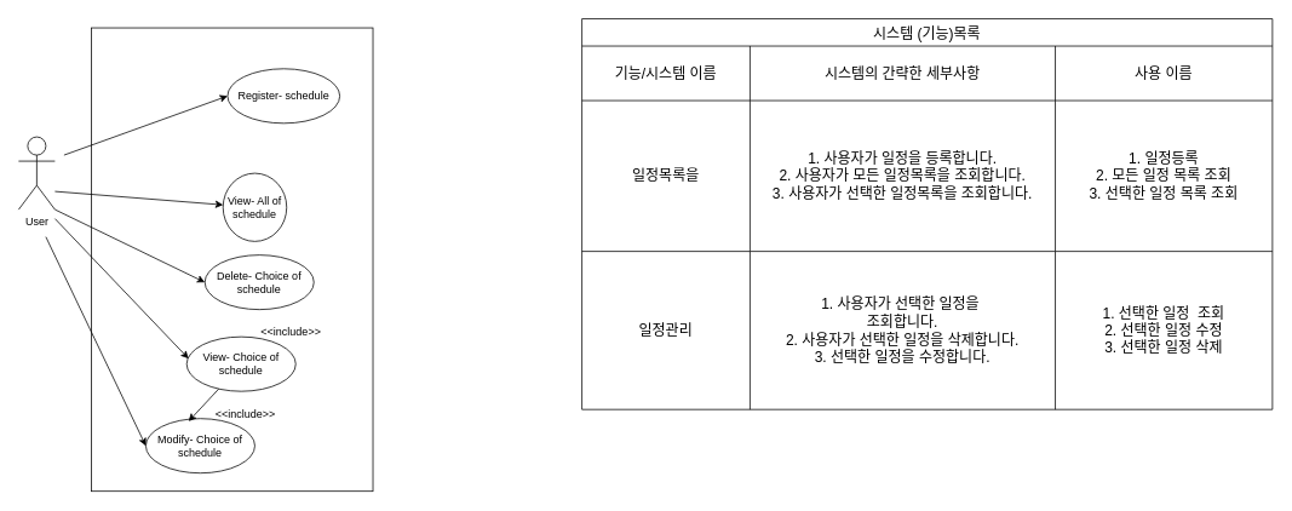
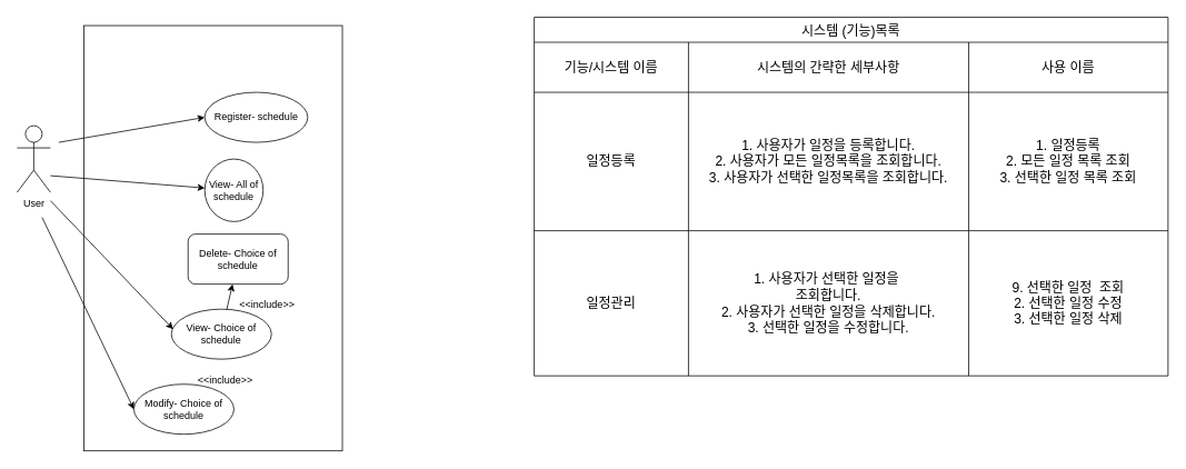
- <mxCell id="25" value="Register- schedule" style="ellipse;whiteSpace=wrap;html=1;" vertex="1" parent="1"><mxGeometry x="250" y="75" width="123.5" height="60" as="geometry" /></mxCell>
+ <mxCell id="25" value="Register- schedule" style="ellipse;whiteSpace=wrap;html=1;" vertex="1" parent="1"><mxGeometry x="245" y="110" width="123.5" height="60" as="geometry" /></mxCell>
- <mxCell id="12" value="일정목록을" style="shape=partialRectangle;html=1;whiteSpace=wrap;connectable=0;strokeColor=inherit;overflow=hidden;fillColor=none;top=0;left=0;bottom=0;right=0;pointerEvents=1;fontSize=16;" vertex="1" parent="11"><mxGeometry width="185" height="166" as="geometry"><mxRectangle width="185" height="166" as="alternateBounds" /></mxGeometry></mxCell>
+ <mxCell id="12" value="일정등록" style="shape=partialRectangle;html=1;whiteSpace=wrap;connectable=0;strokeColor=inherit;overflow=hidden;fillColor=none;top=0;left=0;bottom=0;right=0;pointerEvents=1;fontSize=16;" vertex="1" parent="11"><mxGeometry width="185" height="166" as="geometry"><mxRectangle width="185" height="166" as="alternateBounds" /></mxGeometry></mxCell>
- <mxCell id="24" value="" style="endArrow=classic;html=1;rounded=0;entryX=0;entryY=0.5;entryDx=0;entryDy=0;exitX=1;exitY=1;exitDx=0;exitDy=0;exitPerimeter=0;" edge="1" parent="1" source="2" target="20"><mxGeometry width="50" height="50" relative="1" as="geometry"><mxPoint x="30" y="265" as="sourcePoint" /><mxPoint x="100" y="335" as="targetPoint" /></mxGeometry></mxCell>
- <mxCell id="20" value="Delete- Choice of schedule" style="ellipse;whiteSpace=wrap;html=1;" vertex="1" parent="1"><mxGeometry x="225" y="280" width="120" height="60" as="geometry" /></mxCell>
+ <mxCell id="20" value="Delete- Choice of schedule" style="whiteSpace=wrap;html=1;rounded=1;" vertex="1" parent="1"><mxGeometry x="225" y="280" width="120" height="60" as="geometry" /></mxCell>
+ <mxCell id="29" value="" style="endArrow=classic;html=1;rounded=0;" edge="1" parent="1" source="5" target="20"><mxGeometry width="50" height="50" relative="1" as="geometry"><mxPoint x="190" y="390" as="sourcePoint" /><mxPoint x="240" y="340" as="targetPoint" /></mxGeometry></mxCell>
- <mxCell id="18" value="1. 선택한 일정&amp;nbsp; 조회&lt;div&gt;&lt;div&gt;2. 선택한 일정 수정&lt;/div&gt;&lt;div&gt;3. 선택한 일정 삭제&lt;/div&gt;&lt;/div&gt;" style="shape=partialRectangle;html=1;whiteSpace=wrap;connectable=0;strokeColor=inherit;overflow=hidden;fillColor=none;top=0;left=0;bottom=0;right=0;pointerEvents=1;fontSize=16;" vertex="1" parent="15"><mxGeometry x="521" width="239" height="174" as="geometry"><mxRectangle width="239" height="174" as="alternateBounds" /></mxGeometry></mxCell>
+ <mxCell id="18" value="9. 선택한 일정&amp;nbsp; 조회&lt;div&gt;&lt;div&gt;2. 선택한 일정 수정&lt;/div&gt;&lt;div&gt;3. 선택한 일정 삭제&lt;/div&gt;&lt;/div&gt;" style="shape=partialRectangle;html=1;whiteSpace=wrap;connectable=0;strokeColor=inherit;overflow=hidden;fillColor=none;top=0;left=0;bottom=0;right=0;pointerEvents=1;fontSize=16;" vertex="1" parent="15"><mxGeometry x="521" width="239" height="174" as="geometry"><mxRectangle width="239" height="174" as="alternateBounds" /></mxGeometry></mxCell>
- <mxCell id="30" value="" style="endArrow=classic;html=1;rounded=0;entryX=0.392;entryY=0.05;entryDx=0;entryDy=0;entryPerimeter=0;" edge="1" parent="1" source="5" target="19"><mxGeometry width="50" height="50" relative="1" as="geometry"><mxPoint x="210.94" y="440" as="sourcePoint" /><mxPoint x="229.067" y="540" as="targetPoint" /></mxGeometry></mxCell>
